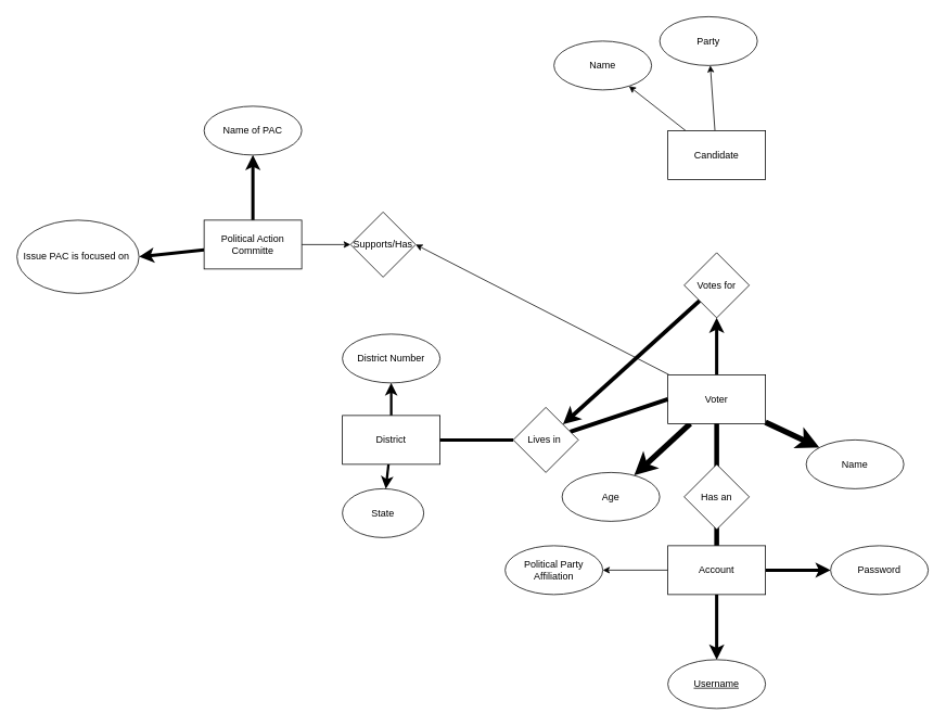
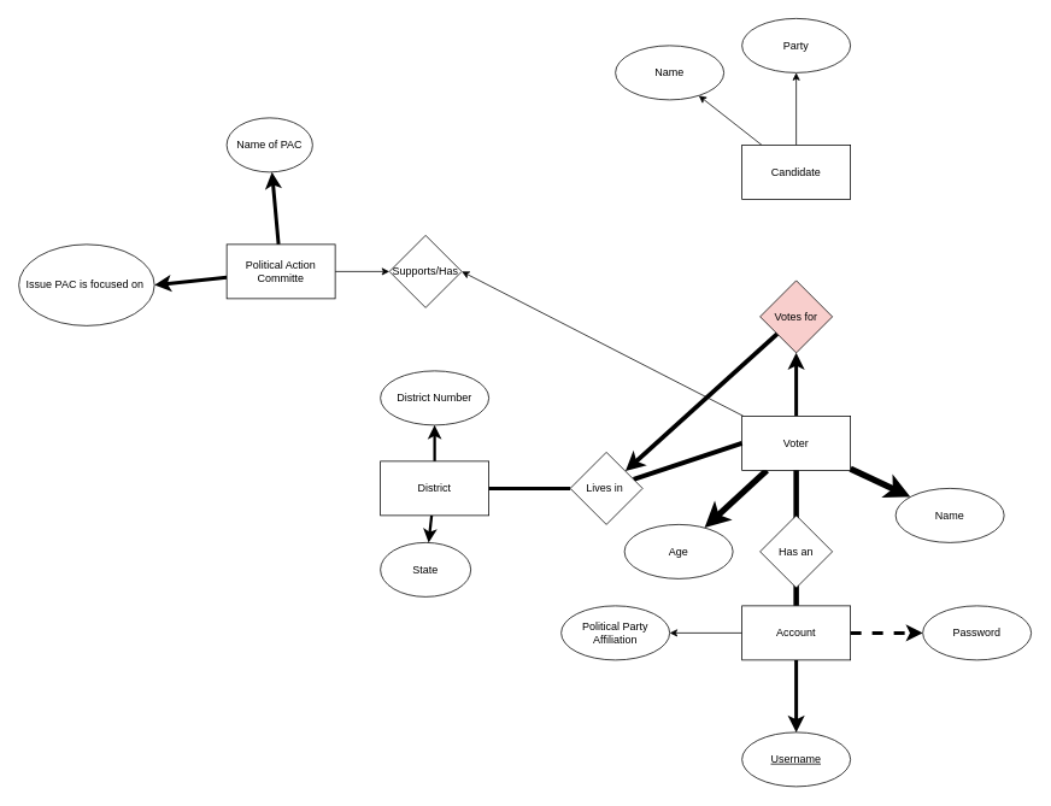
- <mxCell id="31" value="Party" style="ellipse;whiteSpace=wrap;html=1;rounded=0;" parent="1" vertex="1"><mxGeometry x="810" y="20" width="120" height="60" as="geometry" /></mxCell>
+ <mxCell id="31" value="Party" style="ellipse;whiteSpace=wrap;html=1;rounded=0;" parent="1" vertex="1"><mxGeometry x="820" y="20" width="120" height="60" as="geometry" /></mxCell>
- <mxCell id="38" value="Name of PAC" style="ellipse;whiteSpace=wrap;html=1;" parent="1" vertex="1"><mxGeometry x="250" y="130" width="120" height="60" as="geometry" /></mxCell>
+ <mxCell id="38" value="Name of PAC" style="ellipse;whiteSpace=wrap;html=1;" parent="1" vertex="1"><mxGeometry x="250" y="130" width="95" height="60" as="geometry" /></mxCell>
- <mxCell id="27" value="Votes for" style="rhombus;whiteSpace=wrap;html=1;rounded=0;" parent="1" vertex="1"><mxGeometry x="840" y="310" width="80" height="80" as="geometry" /></mxCell>
+ <mxCell id="27" value="Votes for" style="rhombus;whiteSpace=wrap;html=1;rounded=0;fillColor=#f8cecc;" parent="1" vertex="1"><mxGeometry x="840" y="310" width="80" height="80" as="geometry" /></mxCell>
- <mxCell id="20" value="" style="edgeStyle=none;rounded=0;html=1;strokeColor=default;strokeWidth=4;" parent="1" source="21" target="24" edge="1"><mxGeometry relative="1" as="geometry" /></mxCell>
+ <mxCell id="20" value="" style="edgeStyle=none;rounded=0;html=1;strokeColor=default;strokeWidth=4;dashed=1;" parent="1" source="21" target="24" edge="1"><mxGeometry relative="1" as="geometry" /></mxCell>
